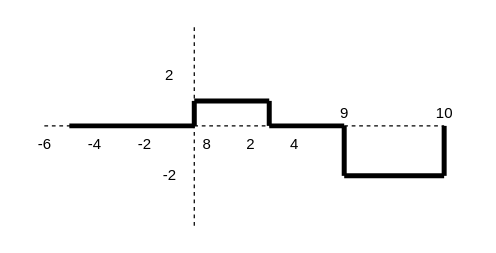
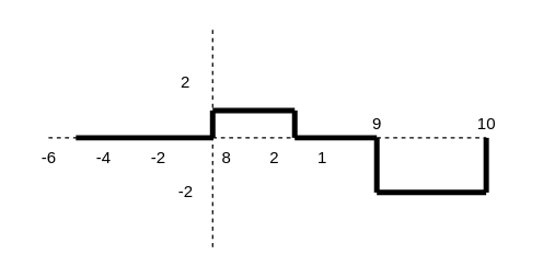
- <mxCell id="17" value="4" style="text;html=1;align=center;verticalAlign=middle;resizable=0;points=[];autosize=1;strokeColor=none;fillColor=none;" vertex="1" parent="1"><mxGeometry x="220" y="100" width="30" height="30" as="geometry" /></mxCell>
+ <mxCell id="17" value="1" style="text;html=1;align=center;verticalAlign=middle;resizable=0;points=[];autosize=1;strokeColor=none;fillColor=none;" vertex="1" parent="1"><mxGeometry x="220" y="100" width="30" height="30" as="geometry" /></mxCell>
